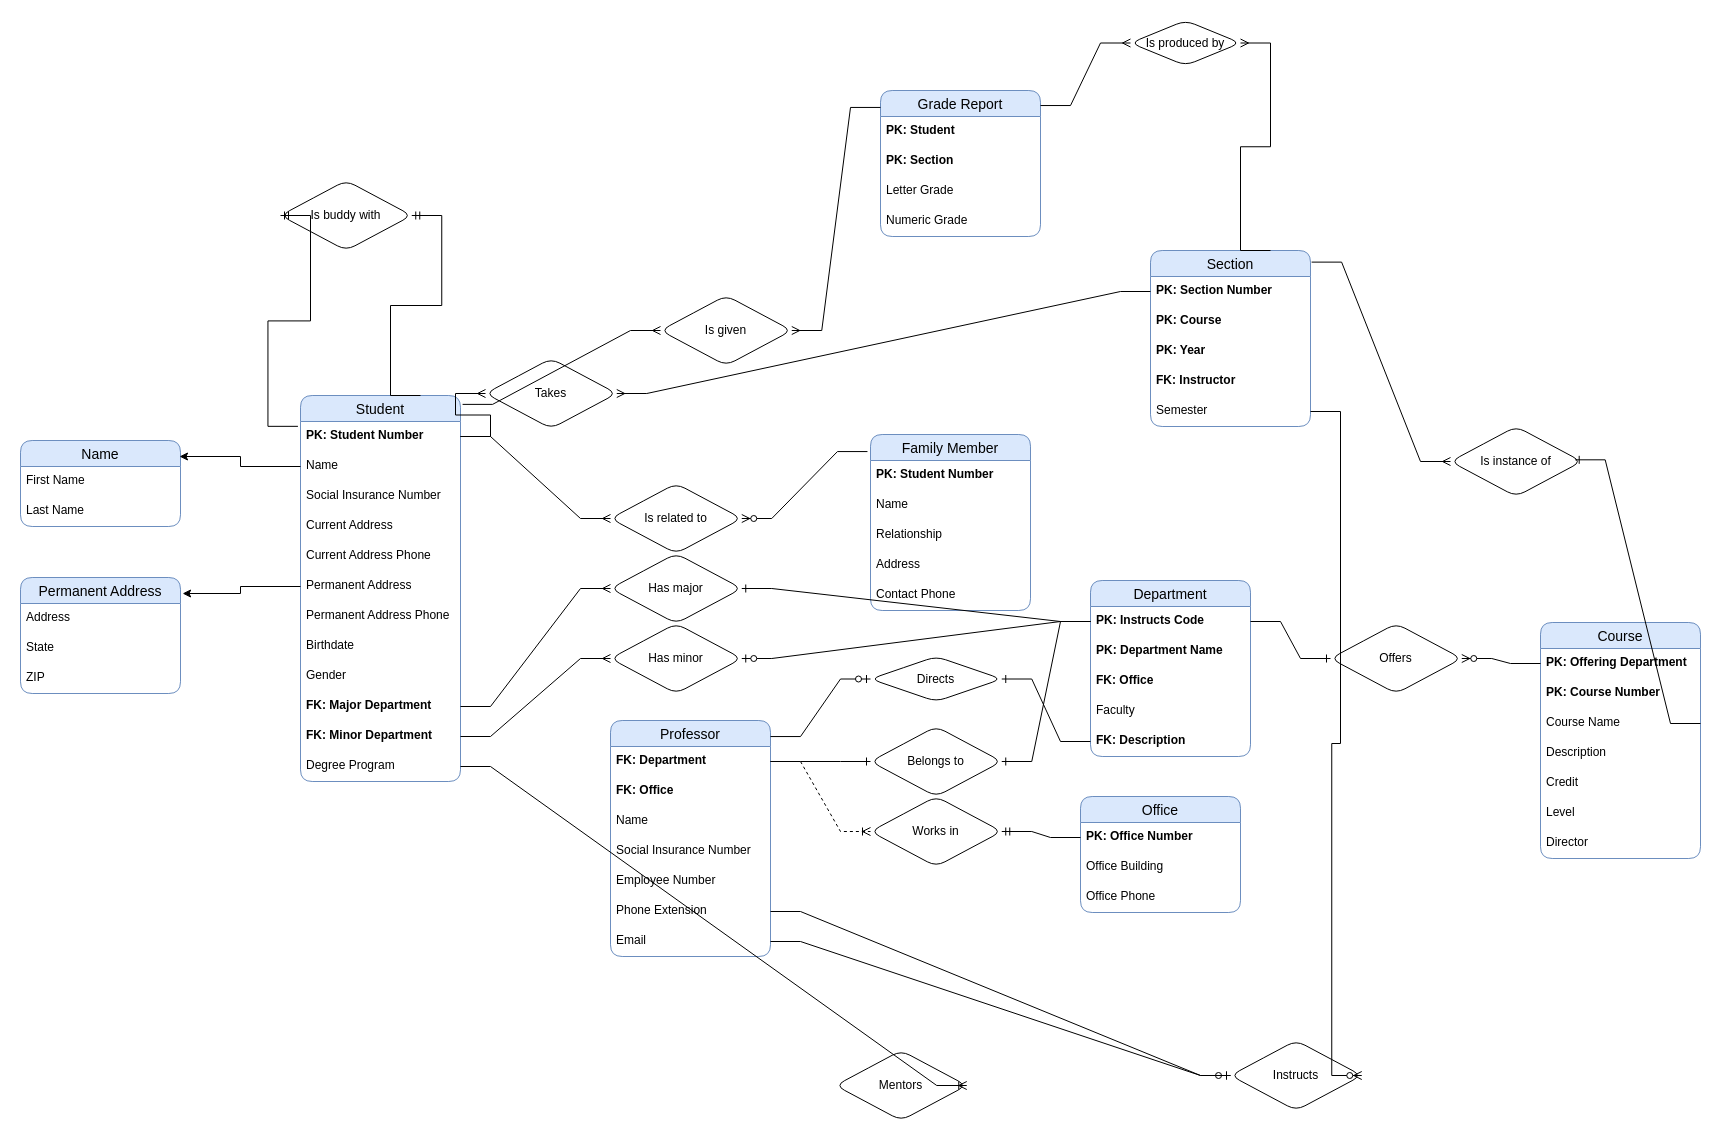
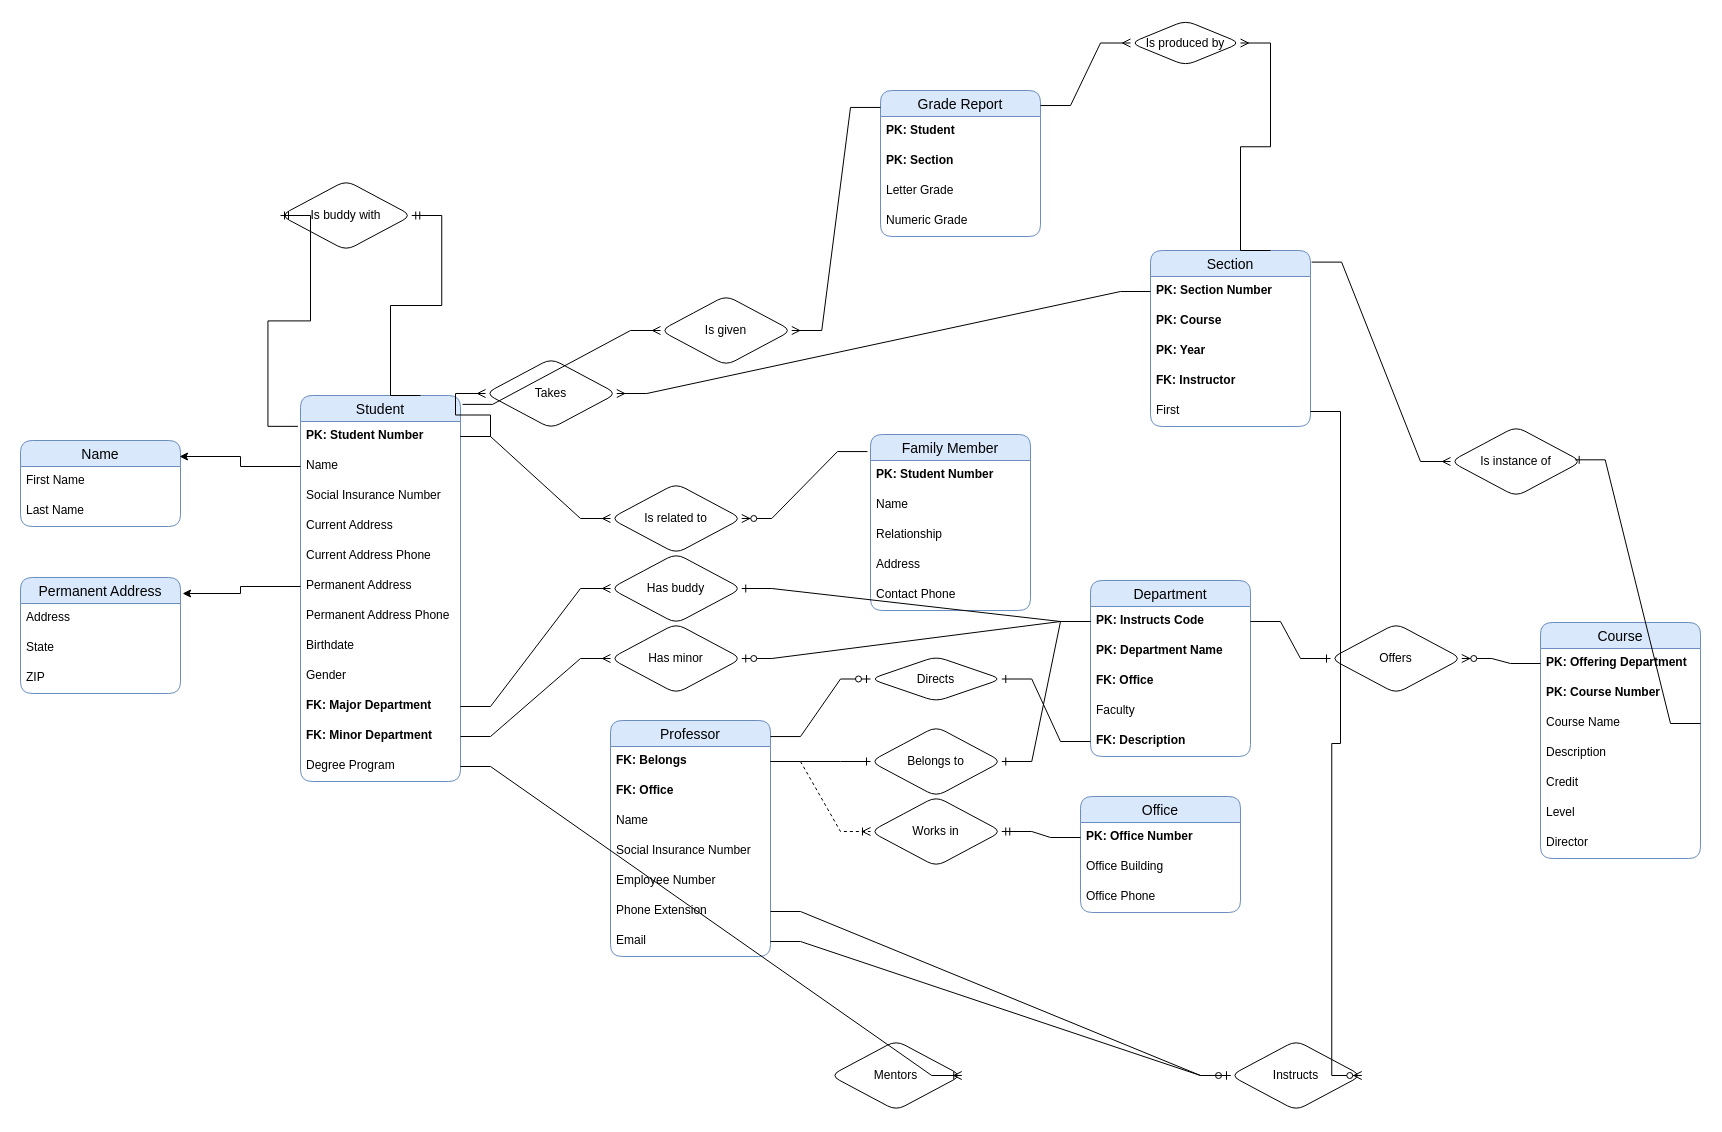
- <mxCell id="37" value="Semester" style="text;strokeColor=none;fillColor=none;spacingLeft=4;spacingRight=4;overflow=hidden;rotatable=0;points=[[0,0.5],[1,0.5]];portConstraint=eastwest;fontSize=12;glass=0;fontStyle=0" parent="32" vertex="1"><mxGeometry y="146" width="160" height="30" as="geometry" /></mxCell>
+ <mxCell id="37" value="First" style="text;strokeColor=none;fillColor=none;spacingLeft=4;spacingRight=4;overflow=hidden;rotatable=0;points=[[0,0.5],[1,0.5]];portConstraint=eastwest;fontSize=12;glass=0;fontStyle=0" parent="32" vertex="1"><mxGeometry y="146" width="160" height="30" as="geometry" /></mxCell>
- <mxCell id="72" value="Has major" style="rhombus;whiteSpace=wrap;html=1;rounded=1;glass=0;fillColor=none;" parent="1" vertex="1"><mxGeometry x="610" y="553" width="131.25" height="70" as="geometry" /></mxCell>
+ <mxCell id="72" value="Has buddy" style="rhombus;whiteSpace=wrap;html=1;rounded=1;glass=0;fillColor=none;" parent="1" vertex="1"><mxGeometry x="610" y="553" width="131.25" height="70" as="geometry" /></mxCell>
- <mxCell id="44" value="FK: Department" style="text;strokeColor=none;fillColor=none;spacingLeft=4;spacingRight=4;overflow=hidden;rotatable=0;points=[[0,0.5],[1,0.5]];portConstraint=eastwest;fontSize=12;glass=0;fontStyle=1" parent="43" vertex="1"><mxGeometry y="26" width="160" height="30" as="geometry" /></mxCell>
+ <mxCell id="44" value="FK: Belongs" style="text;strokeColor=none;fillColor=none;spacingLeft=4;spacingRight=4;overflow=hidden;rotatable=0;points=[[0,0.5],[1,0.5]];portConstraint=eastwest;fontSize=12;glass=0;fontStyle=1" parent="43" vertex="1"><mxGeometry y="26" width="160" height="30" as="geometry" /></mxCell>
- <mxCell id="103" value="Mentors" style="rhombus;whiteSpace=wrap;html=1;rounded=1;glass=0;fillColor=none;" vertex="1" parent="1"><mxGeometry x="835" y="1050" width="131.25" height="70" as="geometry" /></mxCell>
+ <mxCell id="103" value="Mentors" style="rhombus;whiteSpace=wrap;html=1;rounded=1;glass=0;fillColor=none;" vertex="1" parent="1"><mxGeometry x="830" y="1040" width="131.25" height="70" as="geometry" /></mxCell>
